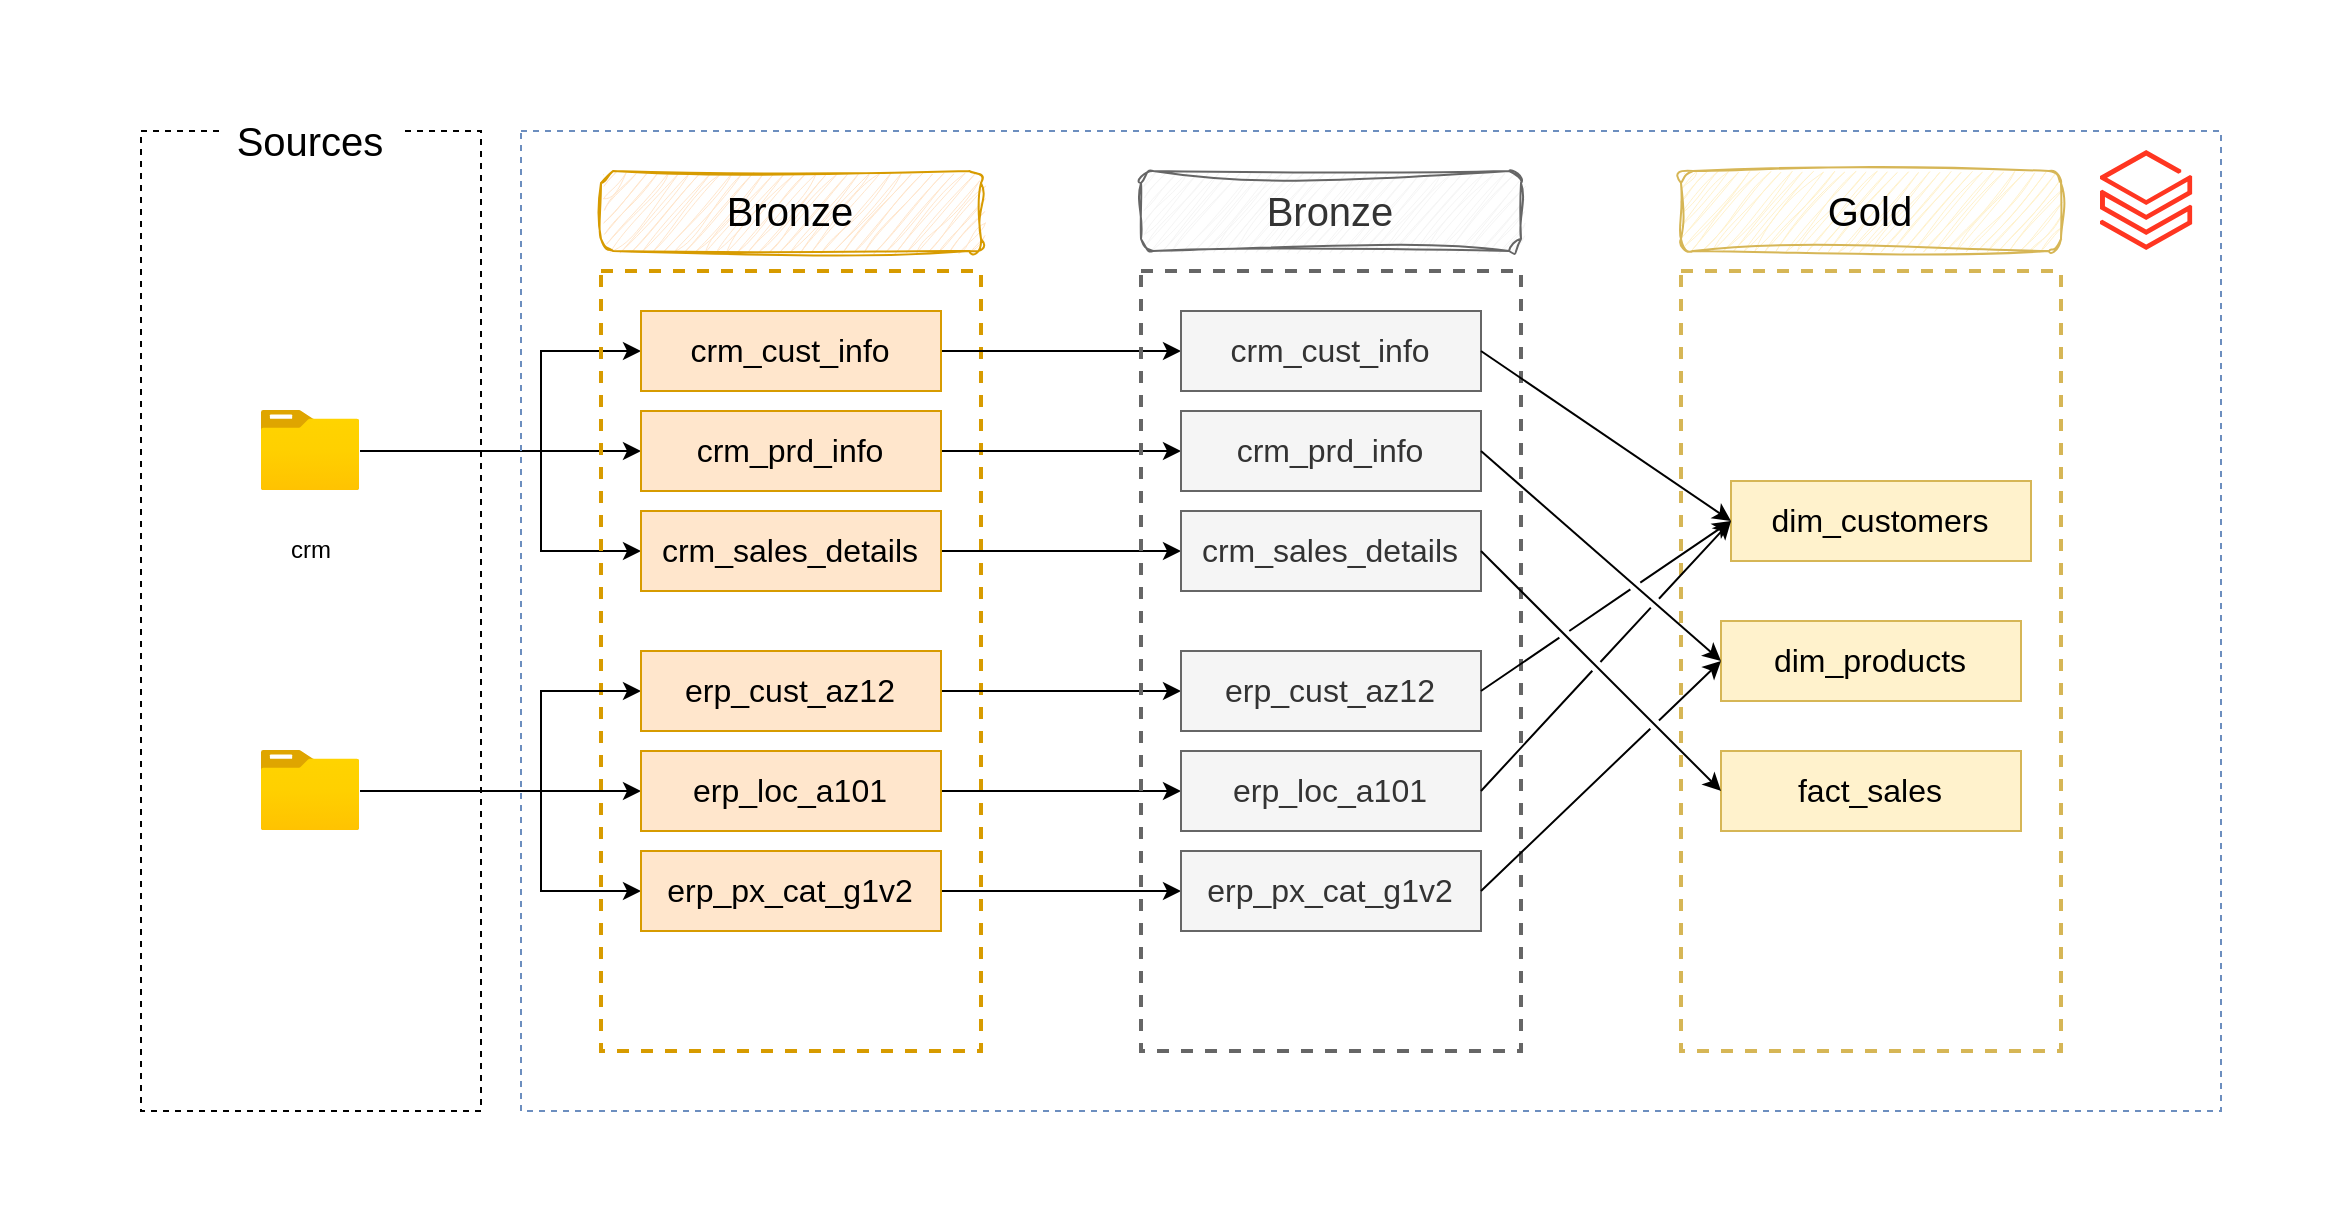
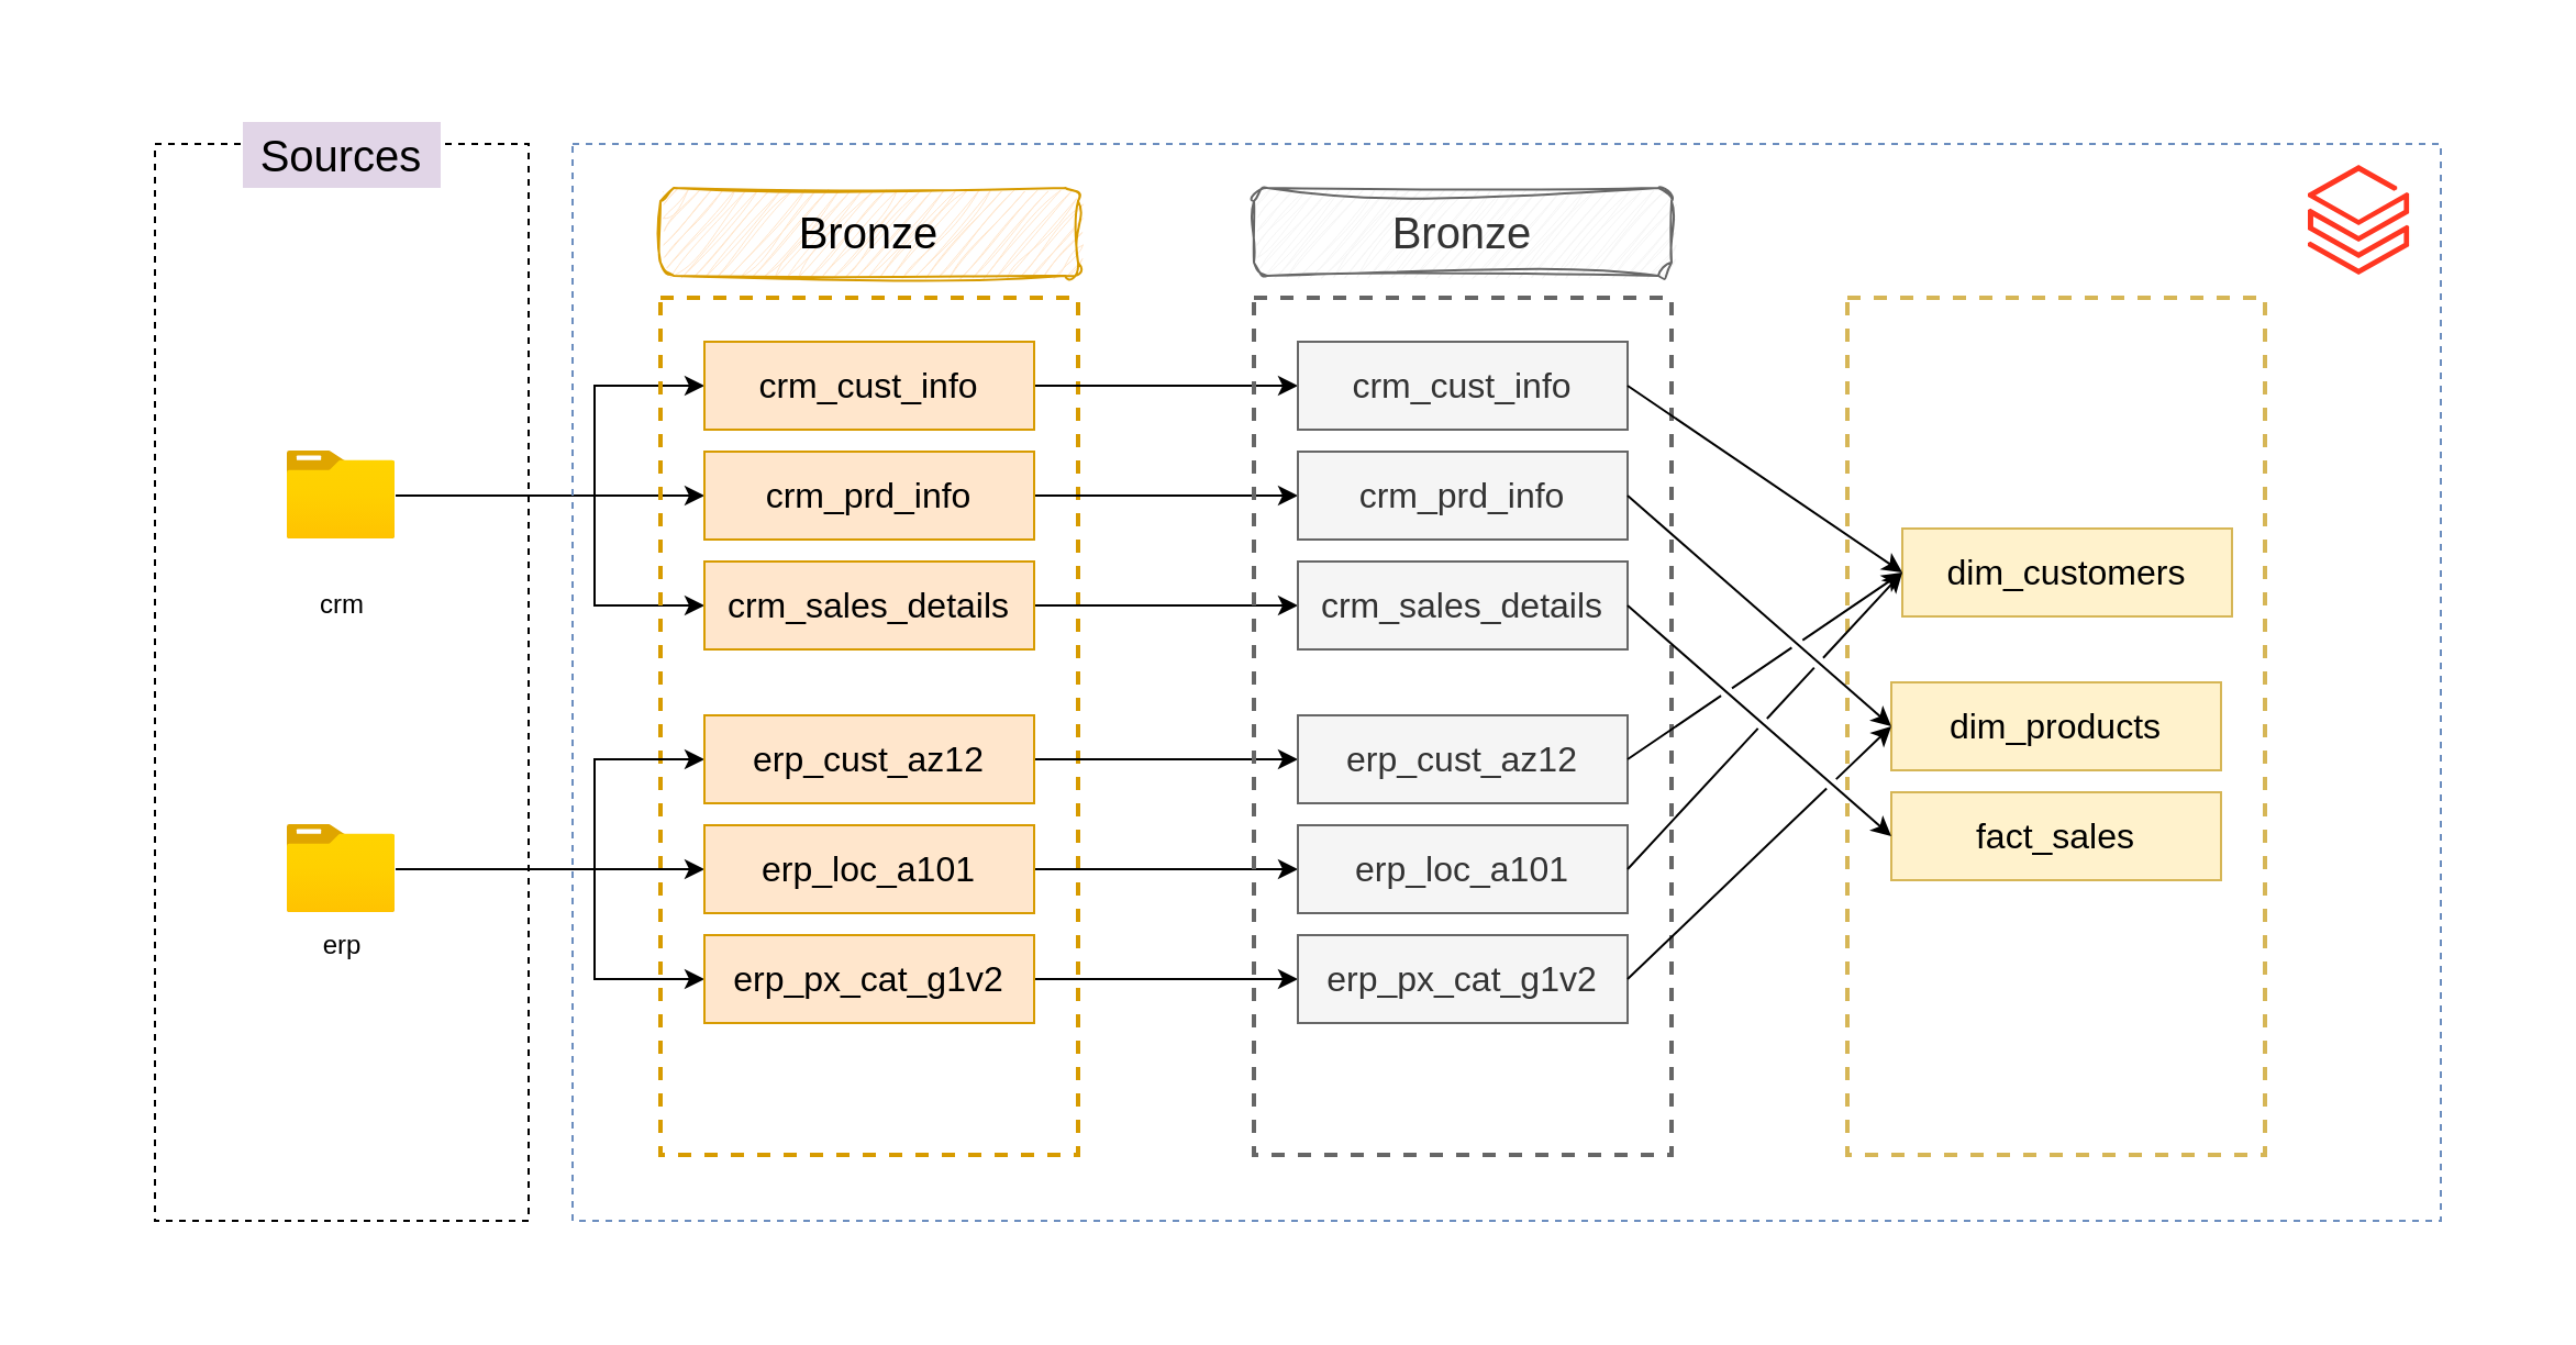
- <mxCell id="5" value="Sources" style="rounded=0;whiteSpace=wrap;html=1;strokeColor=none;fontSize=20;" vertex="1" parent="3"><mxGeometry x="40" width="90" height="30" as="geometry" /></mxCell>
+ <mxCell id="5" value="Sources" style="rounded=0;whiteSpace=wrap;html=1;strokeColor=none;fontSize=20;fillColor=#e1d5e7;" vertex="1" parent="3"><mxGeometry x="40" width="90" height="30" as="geometry" /></mxCell>
- <mxCell id="39" value="&lt;font style=&quot;font-size: 20px;&quot;&gt;Gold&lt;/font&gt;" style="rounded=1;whiteSpace=wrap;html=1;fillColor=#fff2cc;strokeColor=#d6b656;glass=0;sketch=1;curveFitting=1;jiggle=2;" vertex="1" parent="3"><mxGeometry x="770" y="30" width="190" height="40" as="geometry" /></mxCell>
- <mxCell id="42" value="&lt;font style=&quot;font-size: 16px;&quot;&gt;fact_sales&lt;/font&gt;" style="rounded=0;whiteSpace=wrap;html=1;fillColor=#fff2cc;strokeColor=#d6b656;" vertex="1" parent="3"><mxGeometry x="790" y="320" width="150" height="40" as="geometry" /></mxCell>
+ <mxCell id="42" value="&lt;font style=&quot;font-size: 16px;&quot;&gt;fact_sales&lt;/font&gt;" style="rounded=0;whiteSpace=wrap;html=1;fillColor=#fff2cc;strokeColor=#d6b656;" vertex="1" parent="3"><mxGeometry x="790" y="305" width="150" height="40" as="geometry" /></mxCell>
+ <mxCell id="23" value="erp" style="text;html=1;align=center;verticalAlign=middle;resizable=0;points=[];autosize=1;strokeColor=none;fillColor=none;" vertex="1" parent="3"><mxGeometry x="65" y="360" width="40" height="30" as="geometry" /></mxCell>
